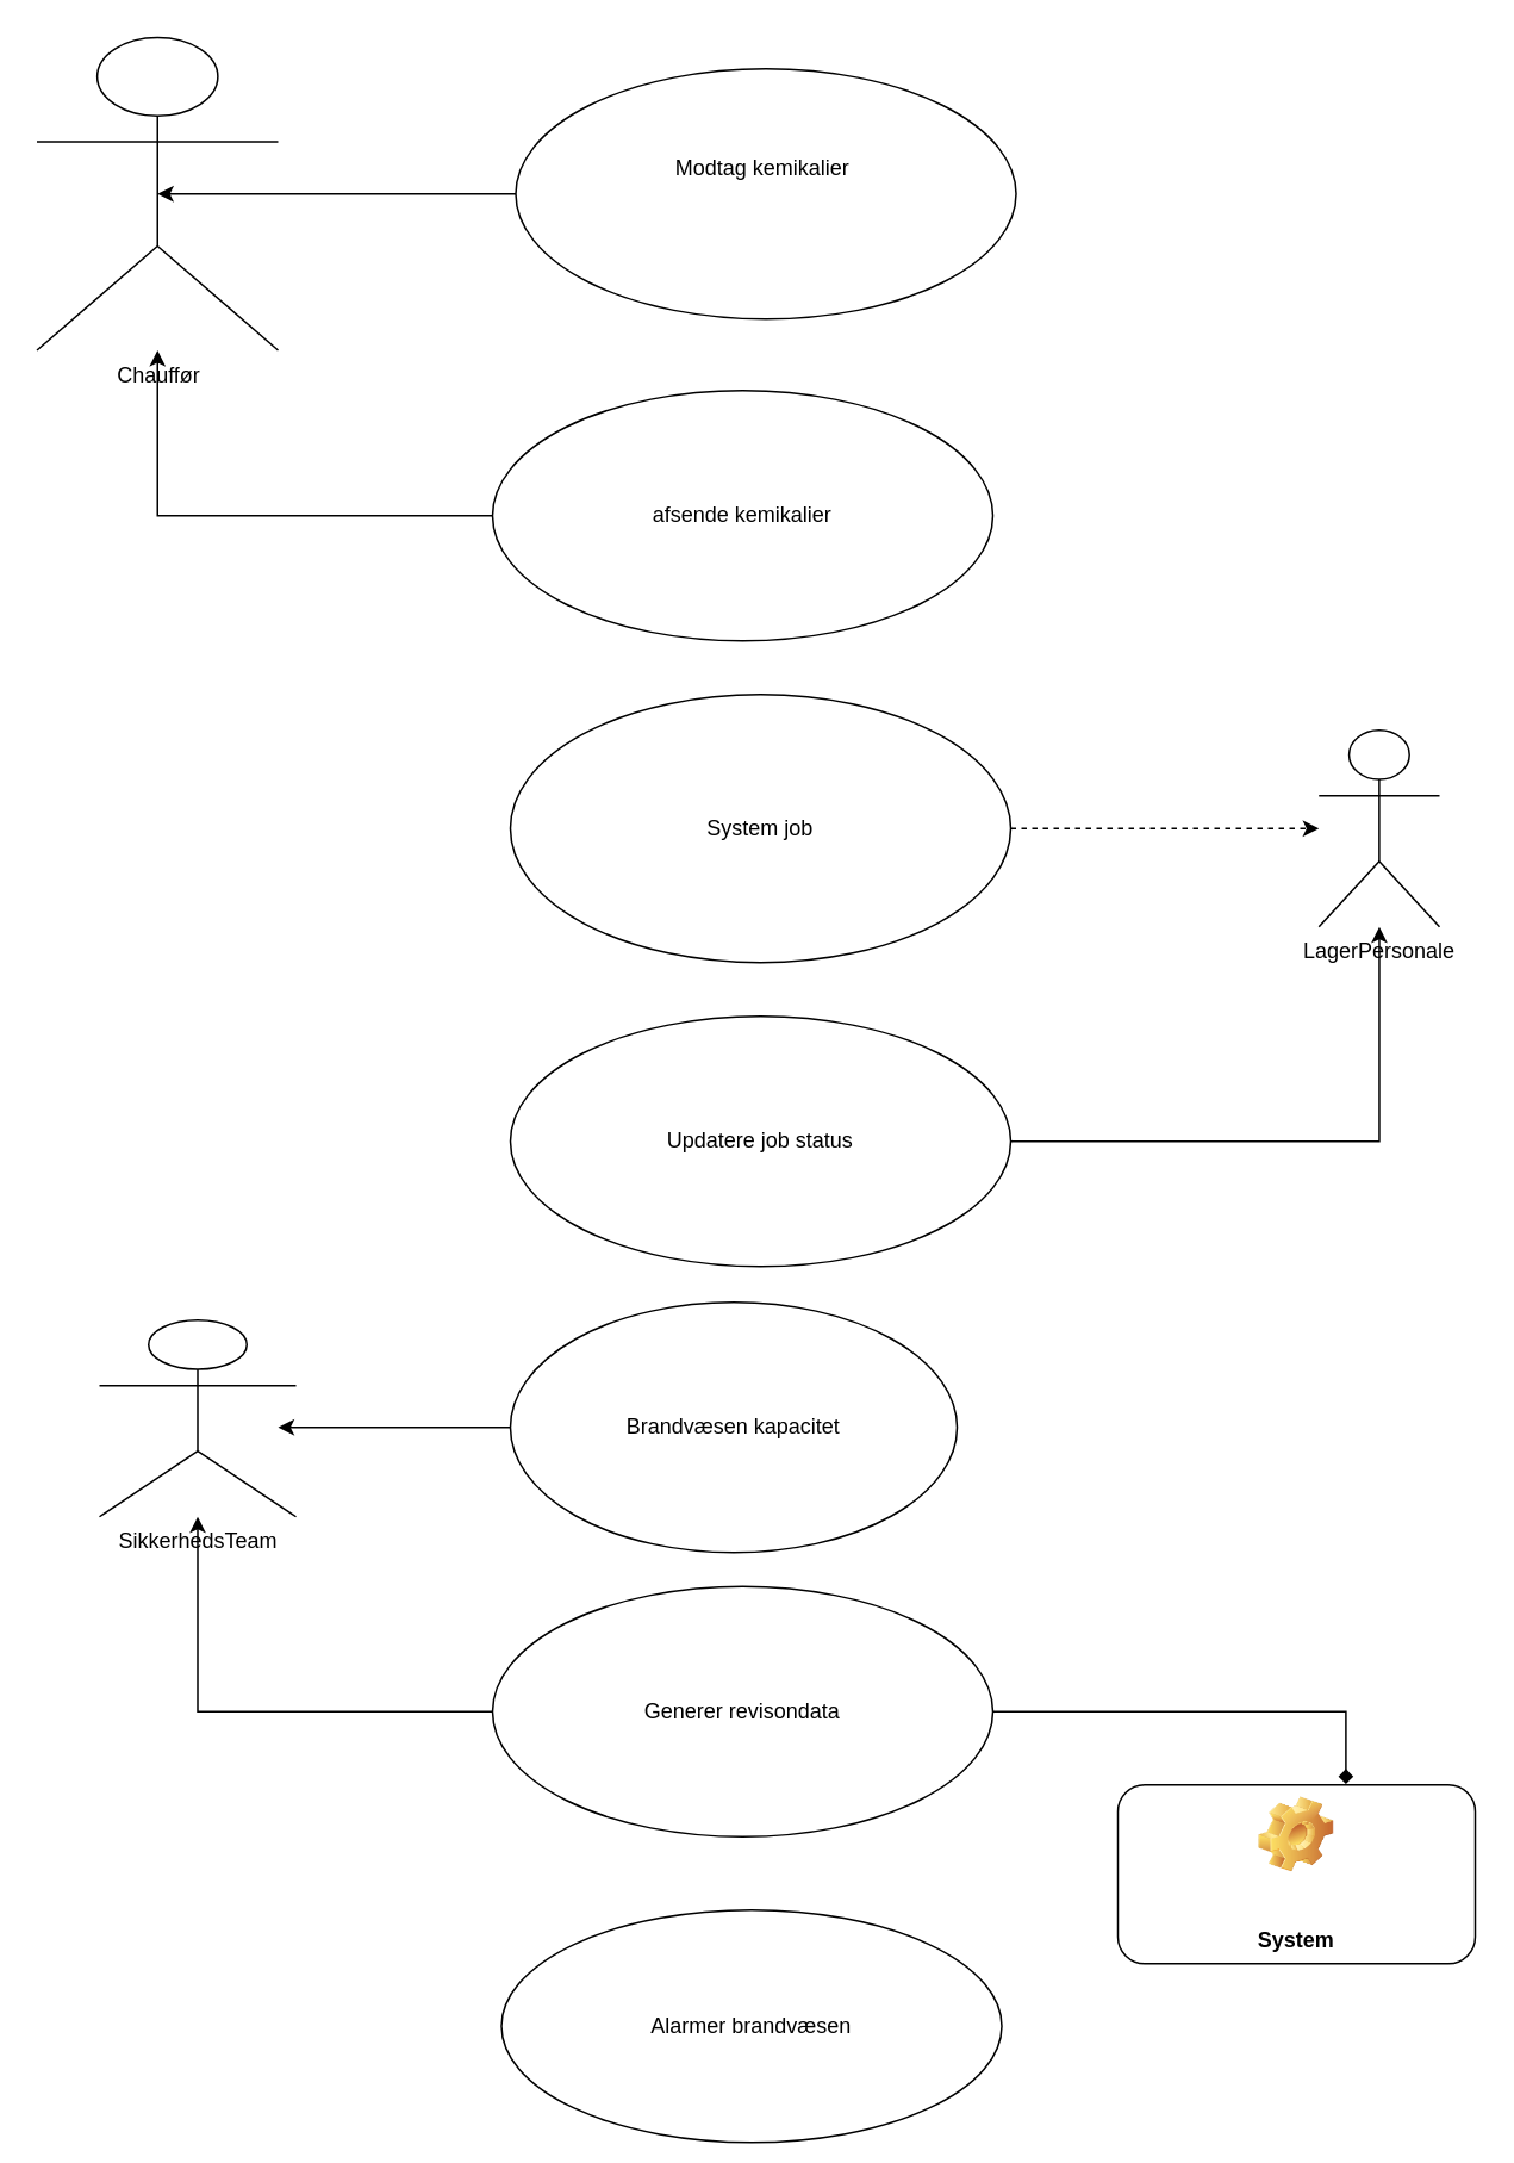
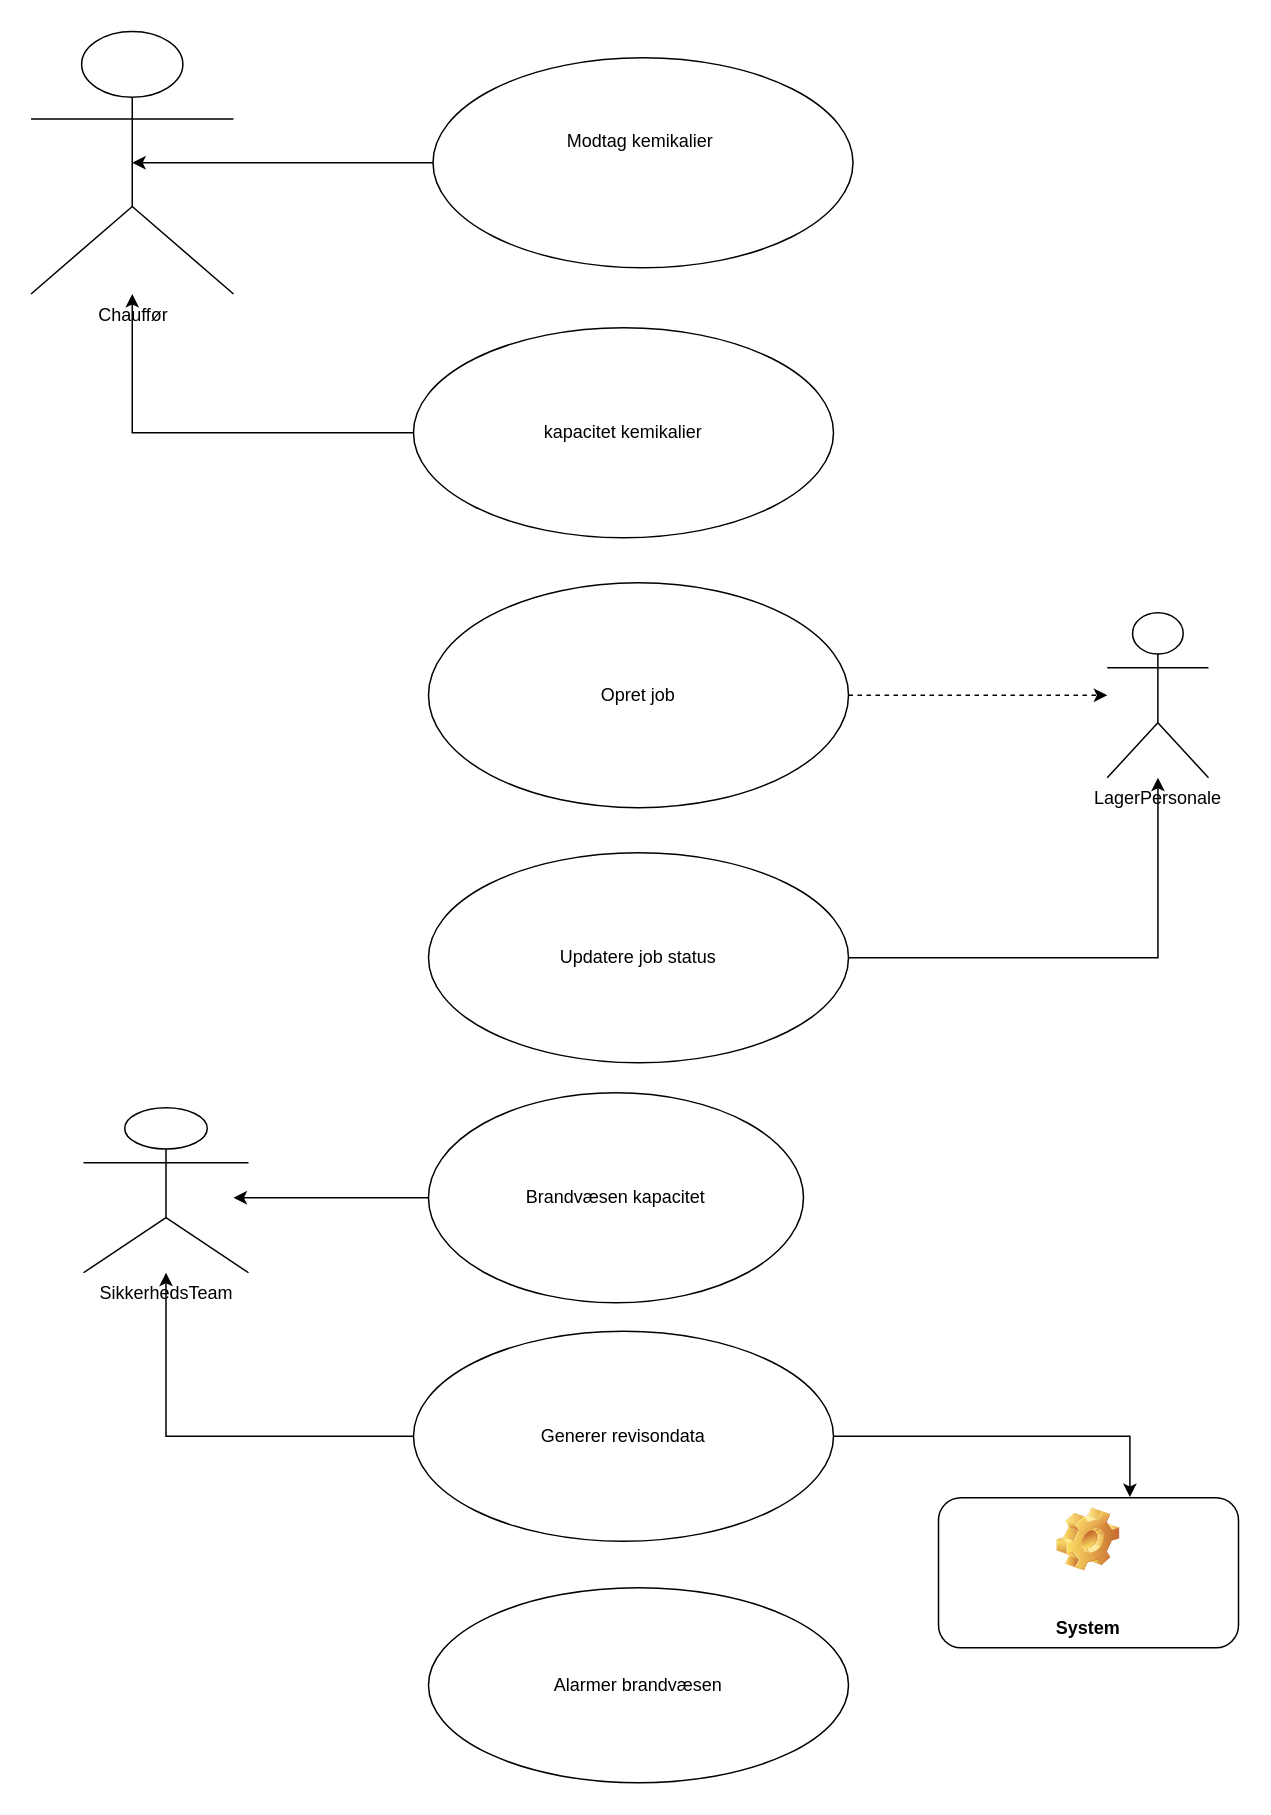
- <mxCell id="5" value="afsende kemikalier" style="ellipse;whiteSpace=wrap;html=1;" vertex="1" parent="1"><mxGeometry x="275" y="218" width="280" height="140" as="geometry" /></mxCell>
+ <mxCell id="5" value="kapacitet kemikalier" style="ellipse;whiteSpace=wrap;html=1;" vertex="1" parent="1"><mxGeometry x="275" y="218" width="280" height="140" as="geometry" /></mxCell>
- <mxCell id="11" value="System job" style="ellipse;whiteSpace=wrap;html=1;" vertex="1" parent="1"><mxGeometry x="285" y="388" width="280" height="150" as="geometry" /></mxCell>
+ <mxCell id="11" value="Opret job" style="ellipse;whiteSpace=wrap;html=1;" vertex="1" parent="1"><mxGeometry x="285" y="388" width="280" height="150" as="geometry" /></mxCell>
- <mxCell id="19" style="edgeStyle=orthogonalEdgeStyle;rounded=0;orthogonalLoop=1;jettySize=auto;html=1;entryX=0.638;entryY=-0.005;entryDx=0;entryDy=0;entryPerimeter=0;endArrow=diamond;" edge="1" parent="1" source="9" target="3"><mxGeometry relative="1" as="geometry" /></mxCell>
+ <mxCell id="19" style="edgeStyle=orthogonalEdgeStyle;rounded=0;orthogonalLoop=1;jettySize=auto;html=1;entryX=0.638;entryY=-0.005;entryDx=0;entryDy=0;entryPerimeter=0;" edge="1" parent="1" source="9" target="3"><mxGeometry relative="1" as="geometry" /></mxCell>
- <mxCell id="7" value="Alarmer brandvæsen" style="ellipse;whiteSpace=wrap;html=1;" vertex="1" parent="1"><mxGeometry x="280" y="1068" width="280" height="130" as="geometry" /></mxCell>
+ <mxCell id="7" value="Alarmer brandvæsen" style="ellipse;whiteSpace=wrap;html=1;" vertex="1" parent="1"><mxGeometry x="285" y="1058" width="280" height="130" as="geometry" /></mxCell>
